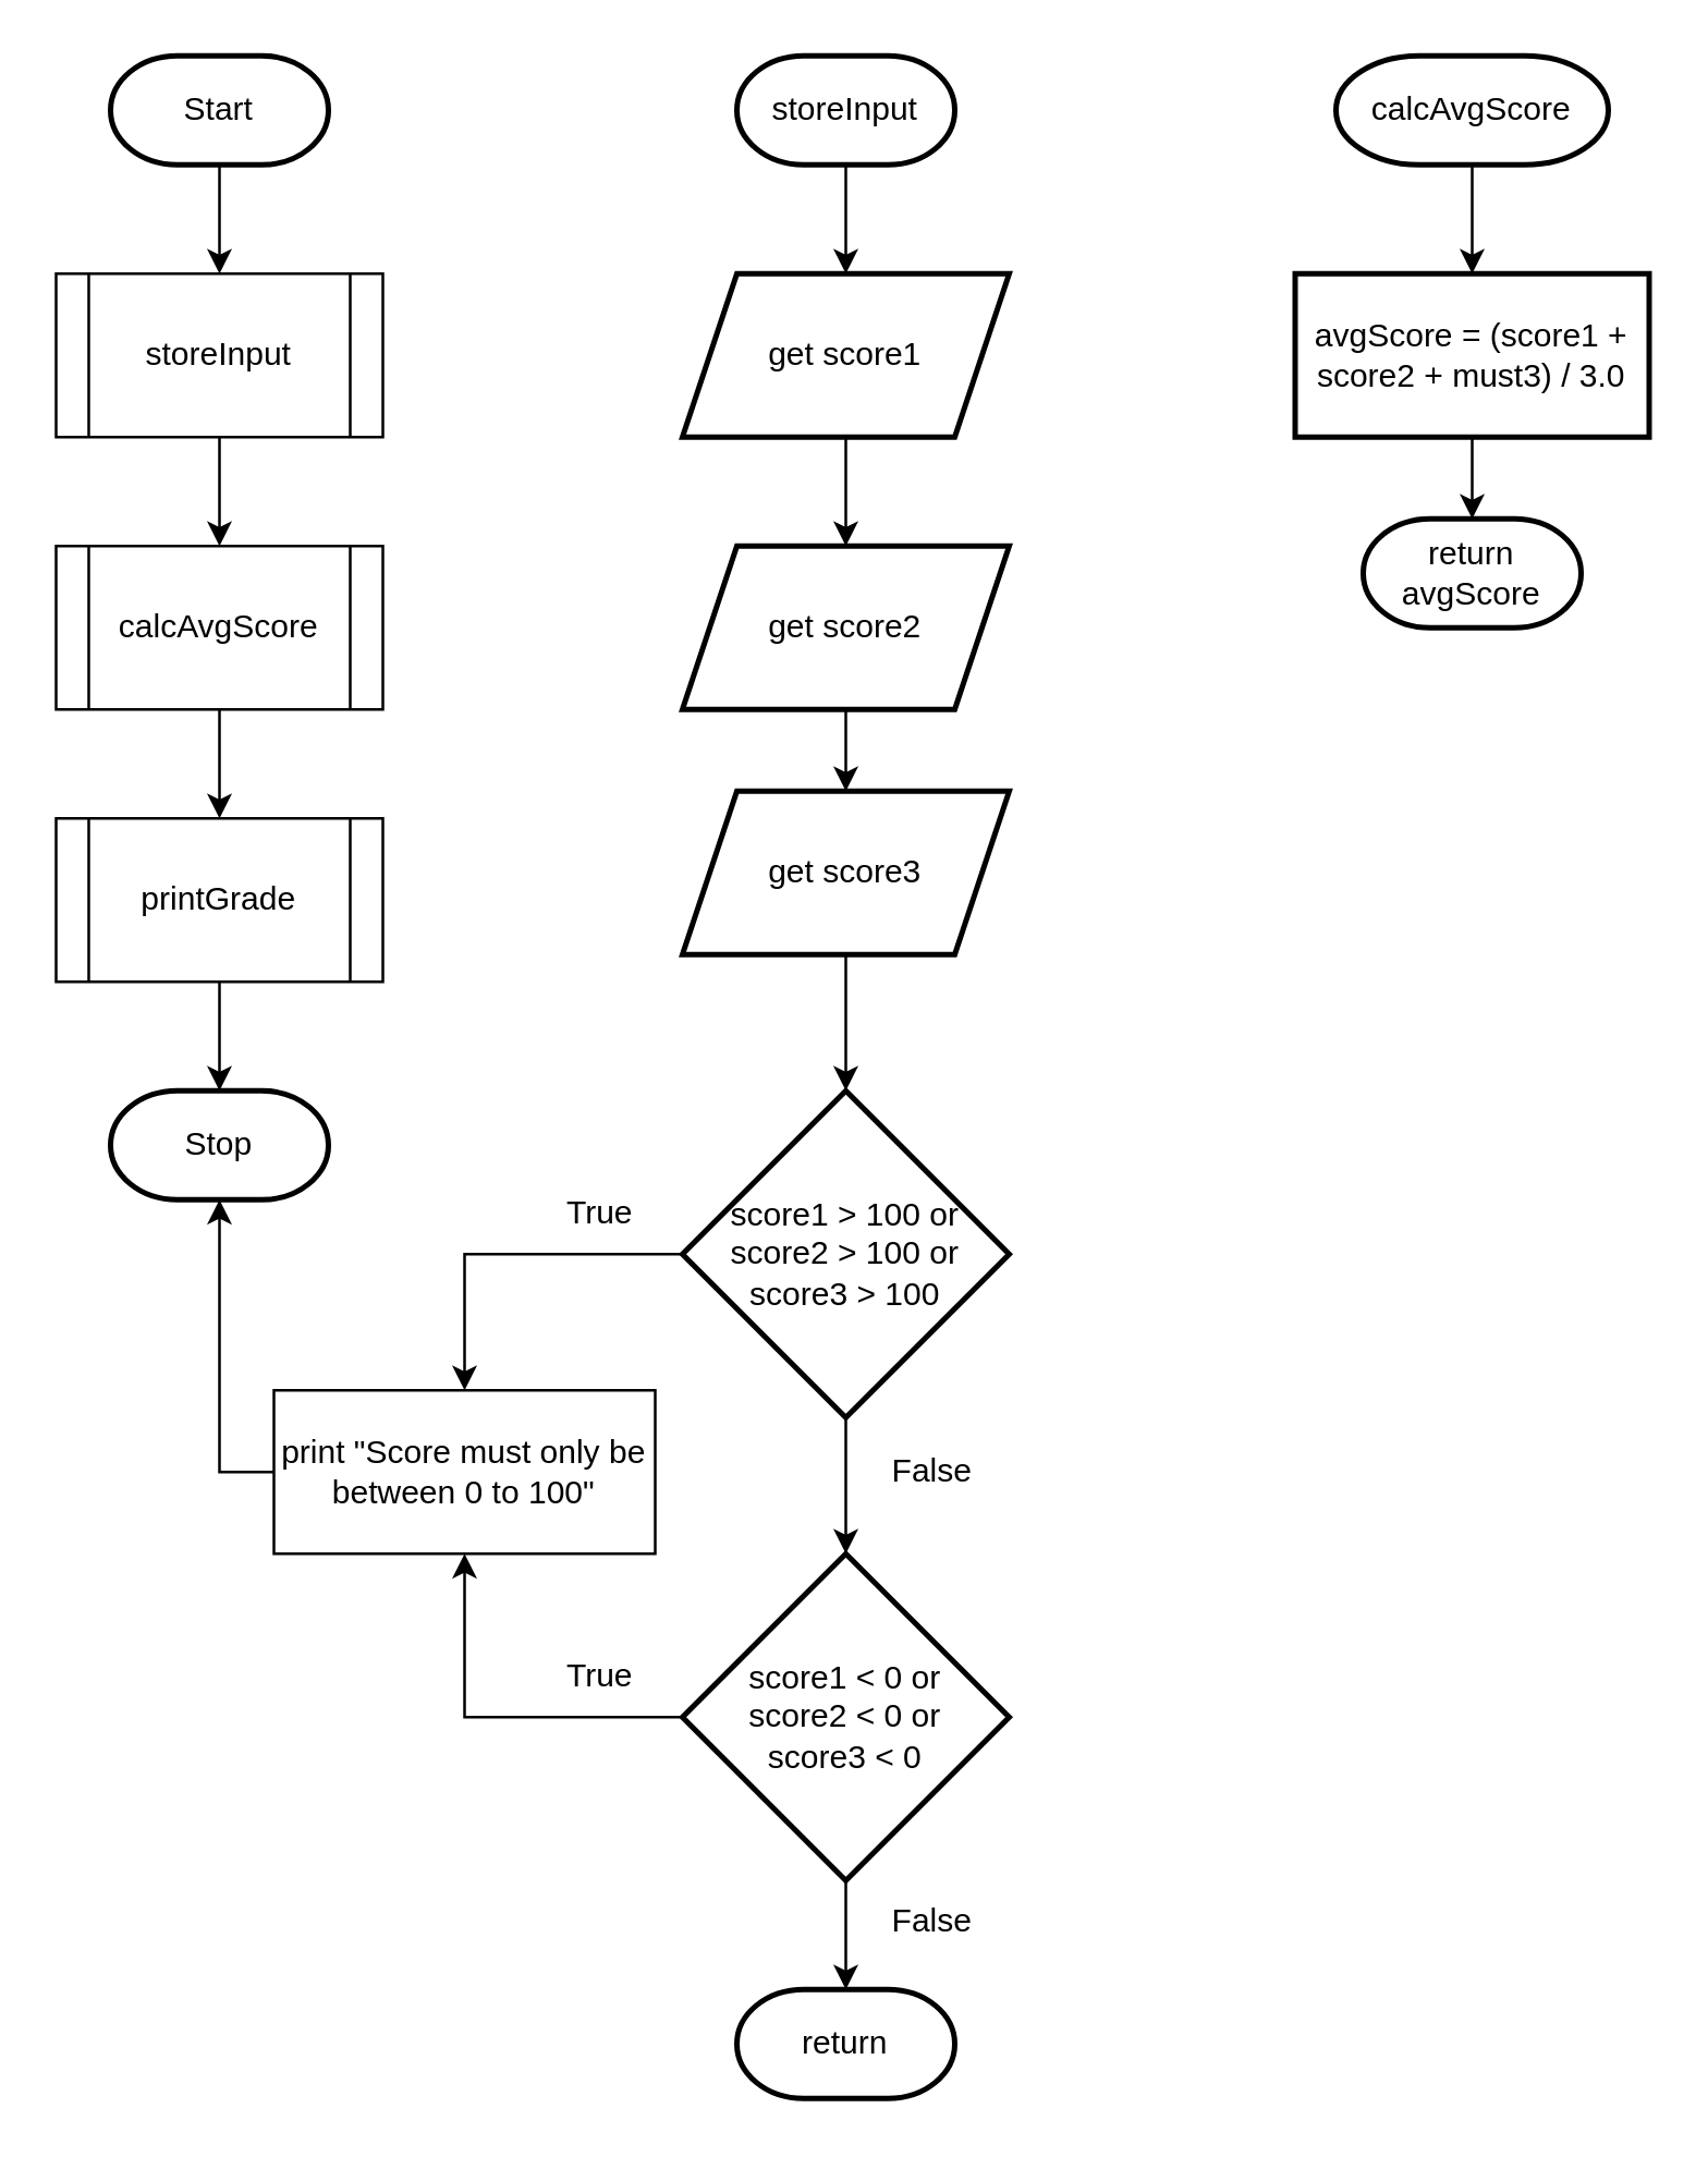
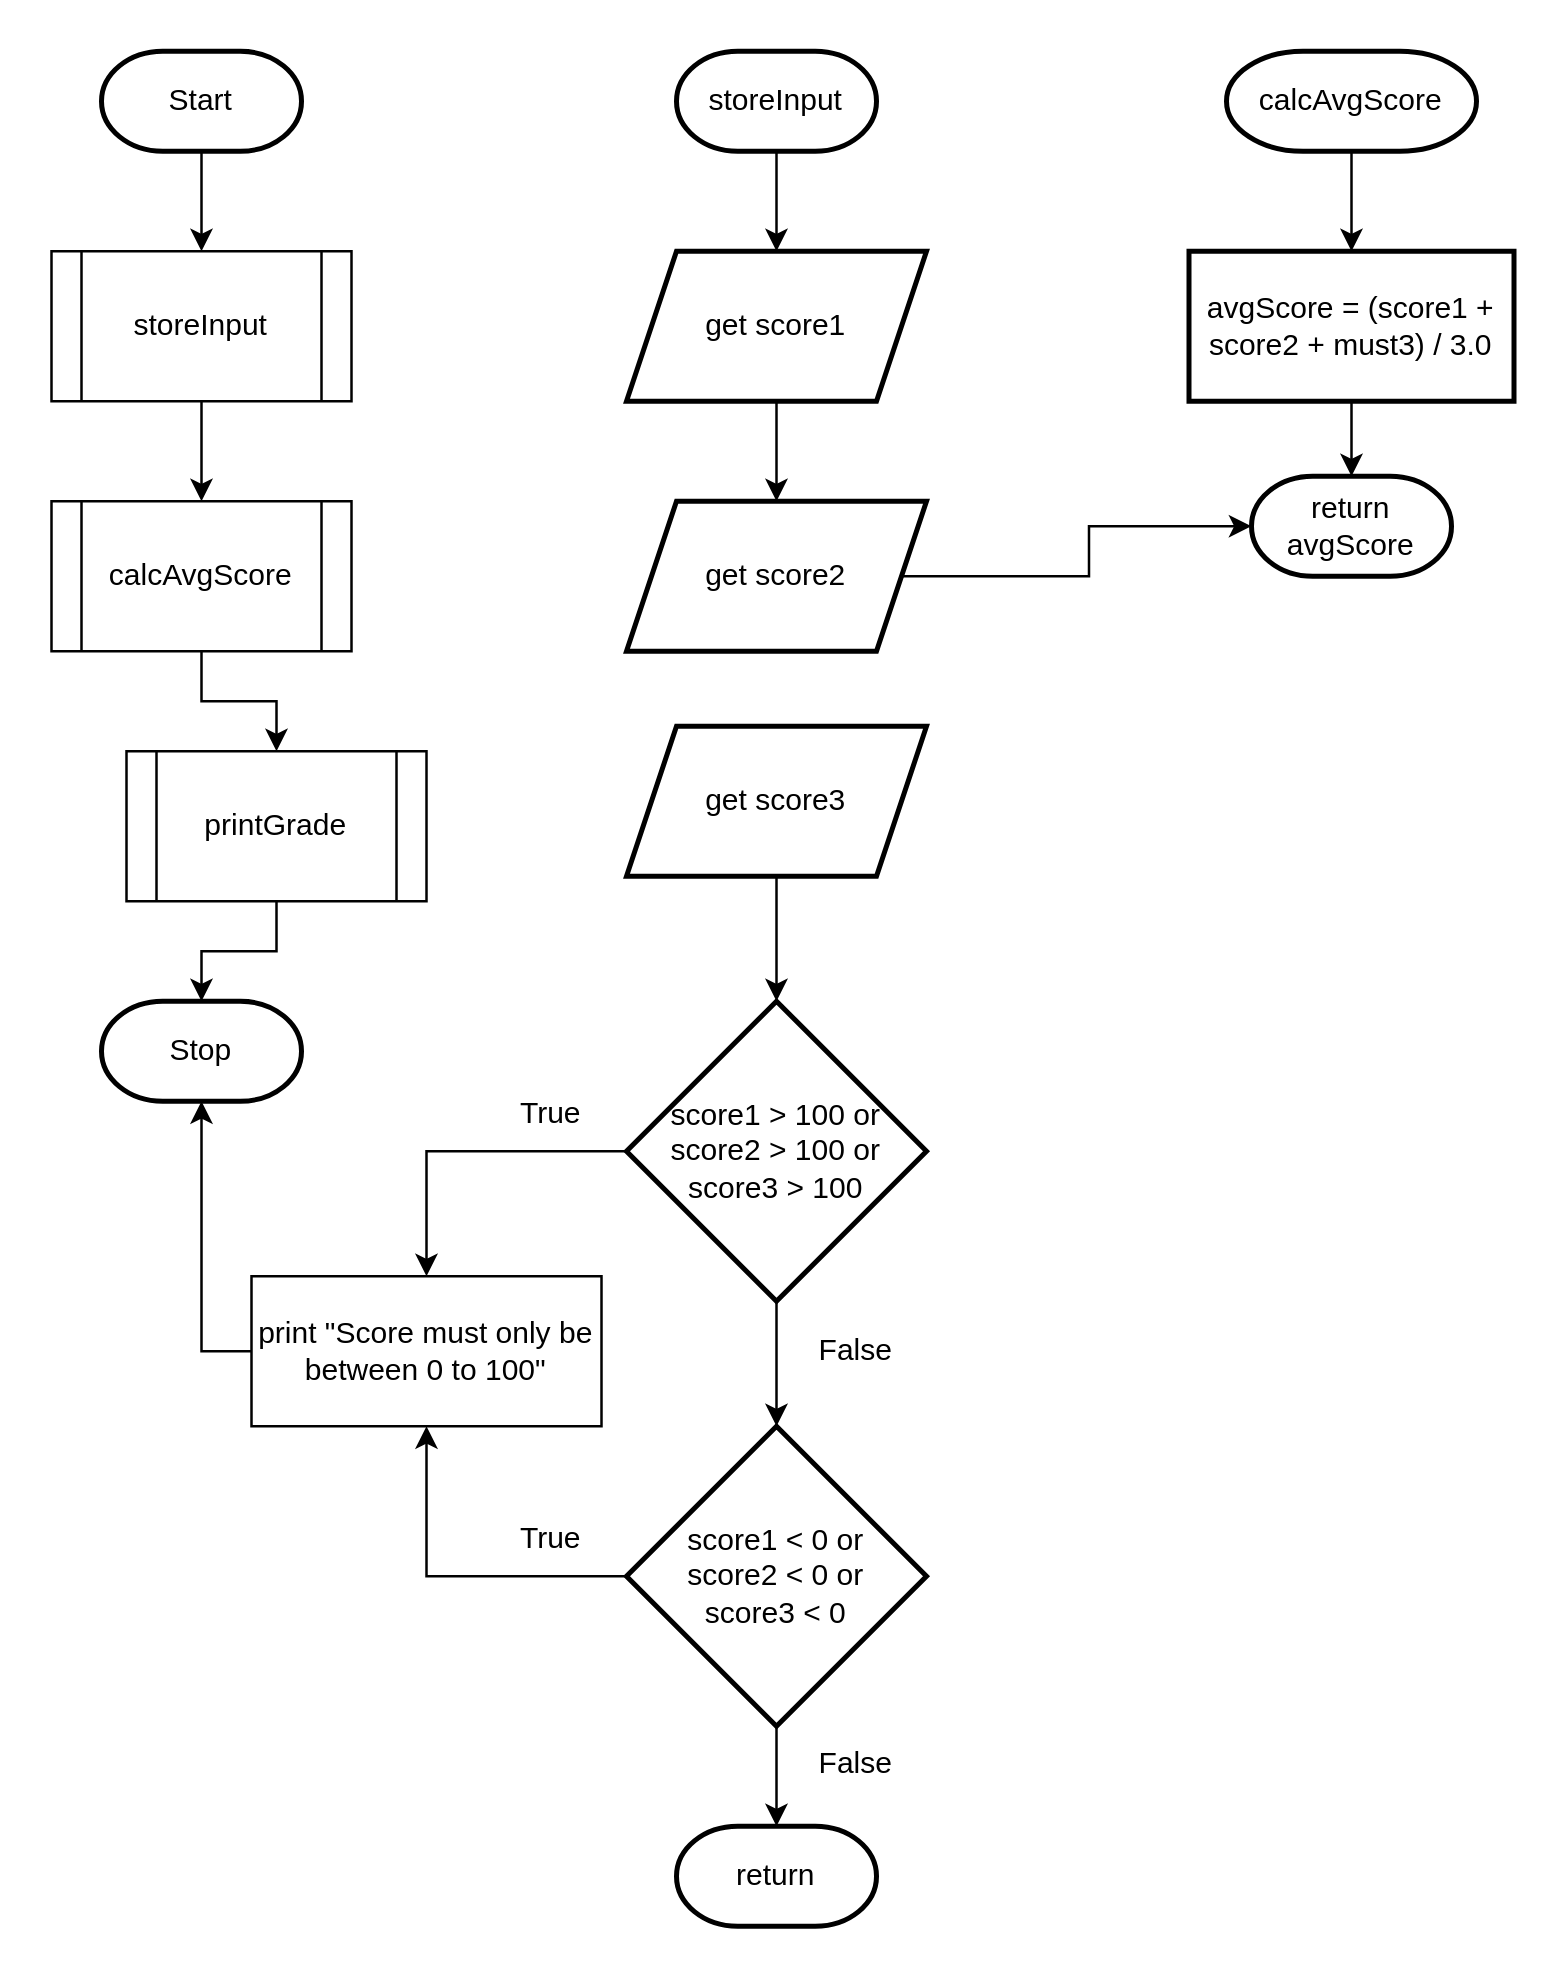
- <mxCell id="15" value="" style="edgeStyle=orthogonalEdgeStyle;rounded=0;orthogonalLoop=1;jettySize=auto;html=1;" edge="1" parent="1" source="16" target="18"><mxGeometry relative="1" as="geometry" /></mxCell>
+ <mxCell id="15" value="" style="edgeStyle=orthogonalEdgeStyle;rounded=0;orthogonalLoop=1;jettySize=auto;html=1;" edge="1" parent="1" source="16" target="32"><mxGeometry relative="1" as="geometry" /></mxCell>
- <mxCell id="9" value="printGrade" style="shape=process;whiteSpace=wrap;html=1;backgroundOutline=1;" vertex="1" parent="1"><mxGeometry x="20" y="300" width="120" height="60" as="geometry" /></mxCell>
+ <mxCell id="9" value="printGrade" style="shape=process;whiteSpace=wrap;html=1;backgroundOutline=1;" vertex="1" parent="1"><mxGeometry x="50" y="300" width="120" height="60" as="geometry" /></mxCell>
